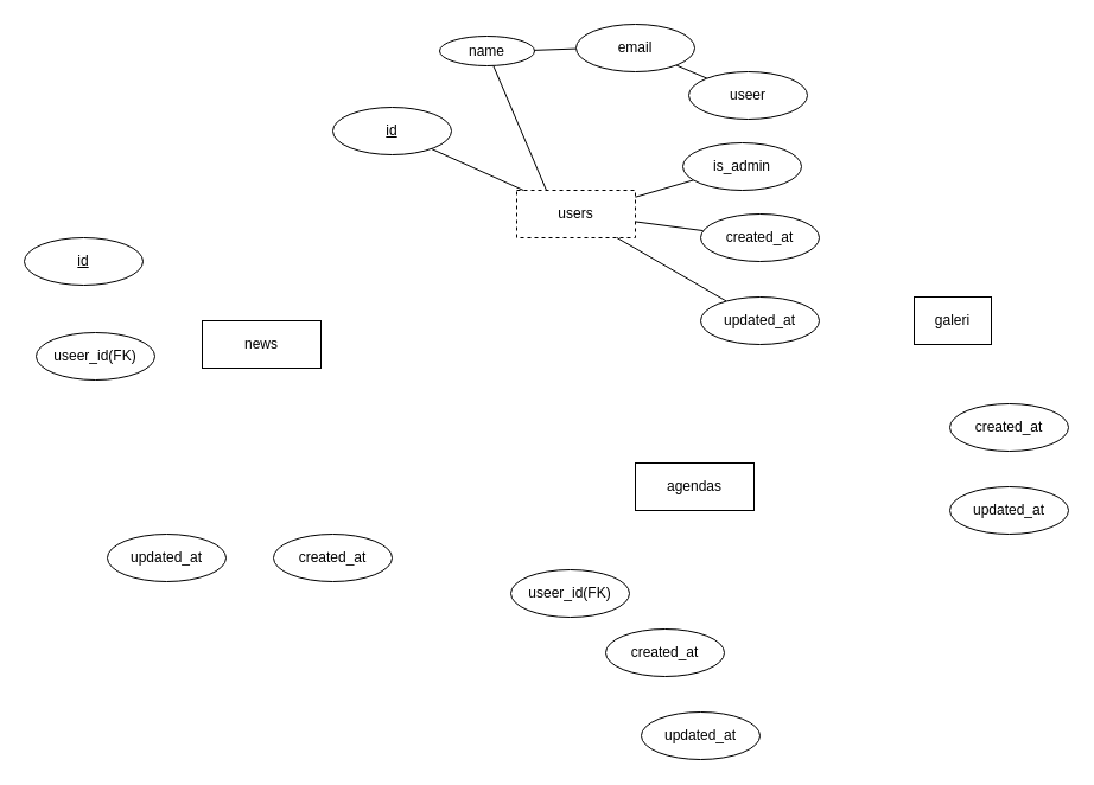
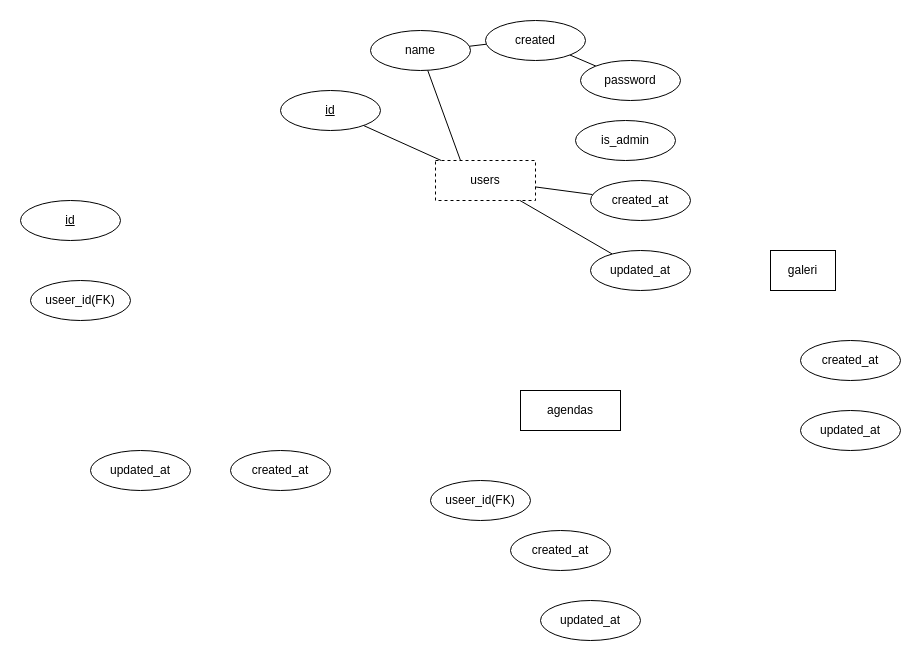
- <mxCell id="8" value="email" style="ellipse;whiteSpace=wrap;html=1;align=center;" vertex="1" parent="1"><mxGeometry x="485" y="20" width="100" height="40" as="geometry" /></mxCell>
+ <mxCell id="8" value="created" style="ellipse;whiteSpace=wrap;html=1;align=center;" vertex="1" parent="1"><mxGeometry x="485" y="20" width="100" height="40" as="geometry" /></mxCell>
- <mxCell id="6" value="name" style="ellipse;whiteSpace=wrap;html=1;align=center;" vertex="1" parent="1"><mxGeometry x="370" y="30" width="80" height="25" as="geometry" /></mxCell>
+ <mxCell id="6" value="name" style="ellipse;whiteSpace=wrap;html=1;align=center;" vertex="1" parent="1"><mxGeometry x="370" y="30" width="100" height="40" as="geometry" /></mxCell>
- <mxCell id="10" value="useer" style="ellipse;whiteSpace=wrap;html=1;align=center;" vertex="1" parent="1"><mxGeometry x="580" y="60" width="100" height="40" as="geometry" /></mxCell>
+ <mxCell id="10" value="password" style="ellipse;whiteSpace=wrap;html=1;align=center;" vertex="1" parent="1"><mxGeometry x="580" y="60" width="100" height="40" as="geometry" /></mxCell>
- <mxCell id="11" style="edgeStyle=none;html=1;endArrow=none;endFill=0;" edge="1" parent="1" source="12" target="2"><mxGeometry relative="1" as="geometry" /></mxCell>
- <mxCell id="17" value="news" style="whiteSpace=wrap;html=1;align=center;" vertex="1" parent="1"><mxGeometry x="170" y="270" width="100" height="40" as="geometry" /></mxCell>
- <mxCell id="18" value="agendas" style="whiteSpace=wrap;html=1;align=center;" vertex="1" parent="1"><mxGeometry x="535" y="390" width="100" height="40" as="geometry" /></mxCell>
+ <mxCell id="18" value="agendas" style="whiteSpace=wrap;html=1;align=center;" vertex="1" parent="1"><mxGeometry x="520" y="390" width="100" height="40" as="geometry" /></mxCell>
